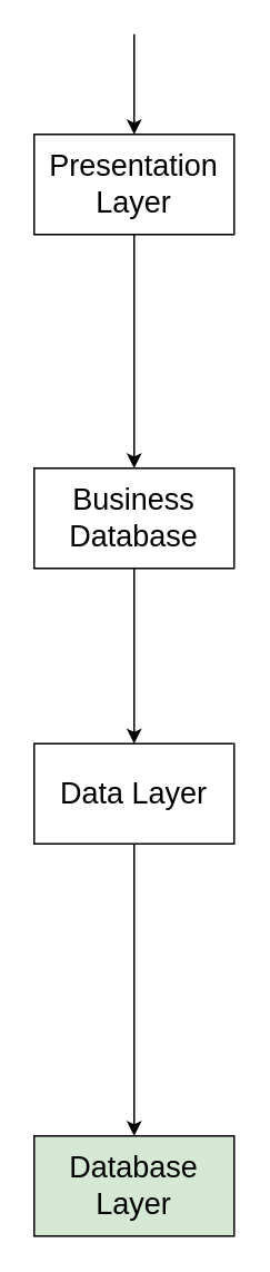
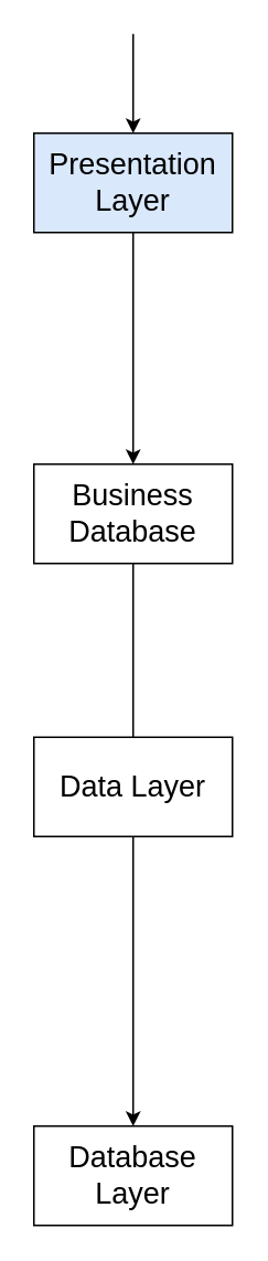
- <mxCell id="2" value="Presentation Layer" style="rounded=0;whiteSpace=wrap;html=1;fontSize=18;" parent="1" vertex="1"><mxGeometry x="20" y="80" width="120" height="60" as="geometry" /></mxCell>
+ <mxCell id="2" value="Presentation Layer" style="rounded=0;whiteSpace=wrap;html=1;fontSize=18;fillColor=#dae8fc;" parent="1" vertex="1"><mxGeometry x="20" y="80" width="120" height="60" as="geometry" /></mxCell>
- <mxCell id="4" style="edgeStyle=orthogonalEdgeStyle;rounded=0;orthogonalLoop=1;jettySize=auto;html=1;exitX=0.5;exitY=1;exitDx=0;exitDy=0;entryX=0.5;entryY=0;entryDx=0;entryDy=0;fontSize=18;" parent="1" source="5" target="8" edge="1"><mxGeometry relative="1" as="geometry" /></mxCell>
+ <mxCell id="4" style="edgeStyle=orthogonalEdgeStyle;rounded=0;orthogonalLoop=1;jettySize=auto;html=1;exitX=0.5;exitY=1;exitDx=0;exitDy=0;entryX=0.5;entryY=0;entryDx=0;entryDy=0;fontSize=18;endArrow=none;" parent="1" source="5" target="8" edge="1"><mxGeometry relative="1" as="geometry" /></mxCell>
- <mxCell id="9" value="Database Layer" style="rounded=0;whiteSpace=wrap;html=1;fontSize=18;fillColor=#d5e8d4;" parent="1" vertex="1"><mxGeometry x="20" y="680" width="120" height="60" as="geometry" /></mxCell>
+ <mxCell id="9" value="Database Layer" style="rounded=0;whiteSpace=wrap;html=1;fontSize=18;" parent="1" vertex="1"><mxGeometry x="20" y="680" width="120" height="60" as="geometry" /></mxCell>
